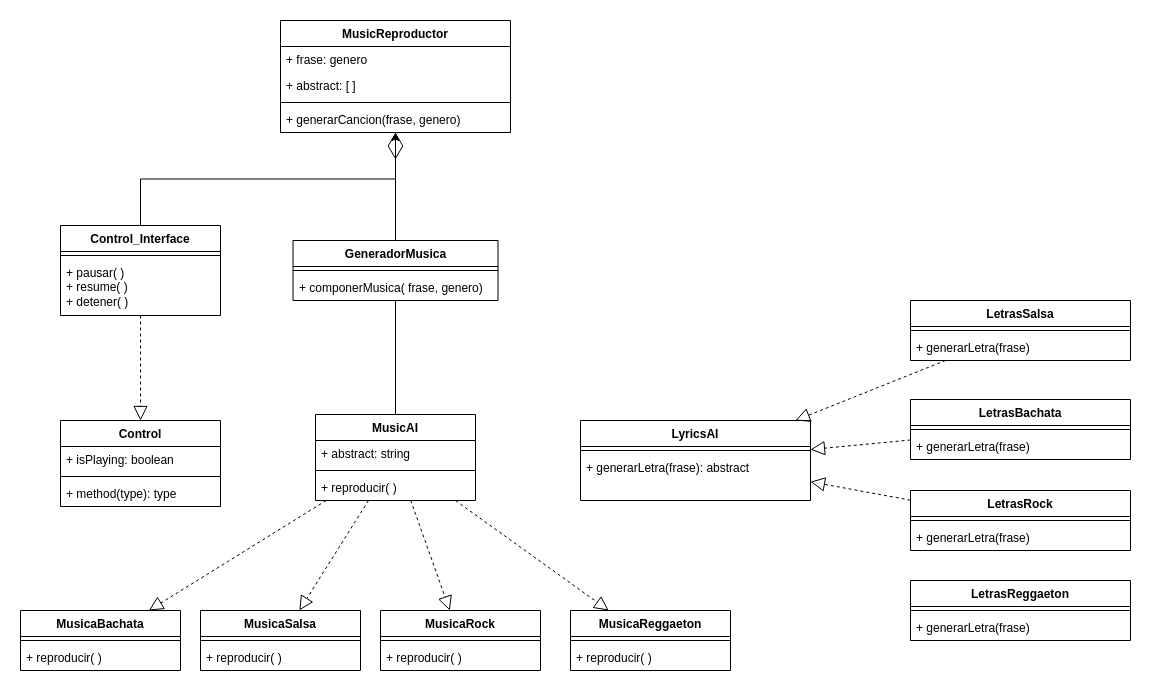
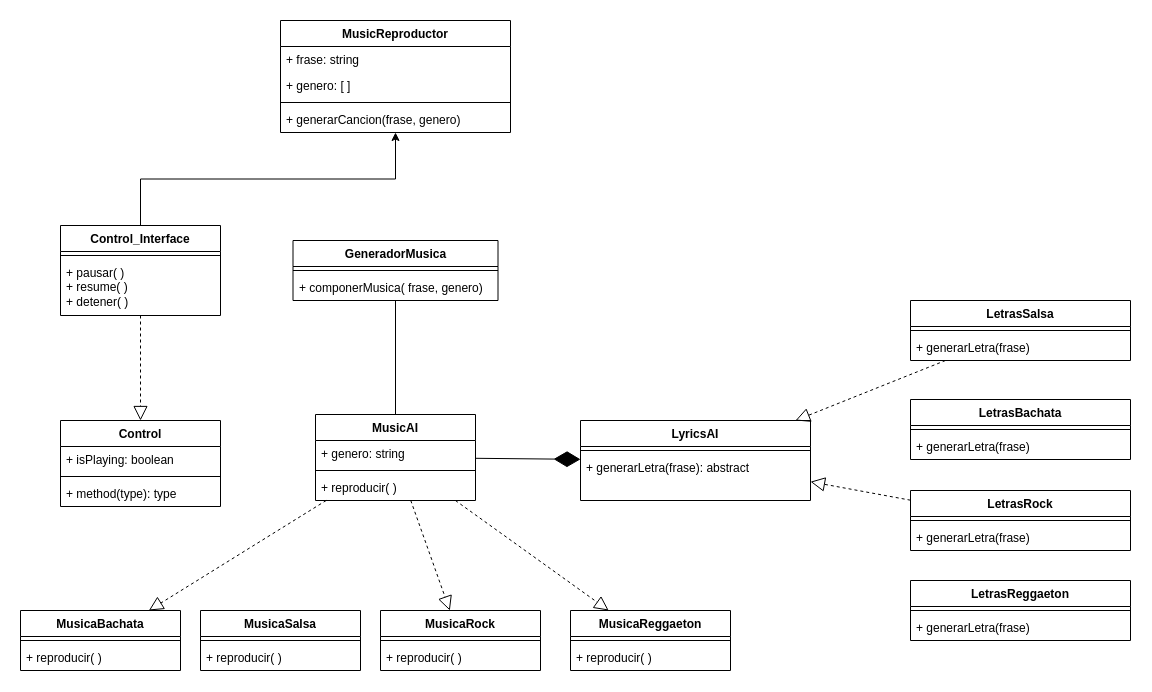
- <mxCell id="3" value="+ frase: genero" style="text;strokeColor=none;fillColor=none;align=left;verticalAlign=top;spacingLeft=4;spacingRight=4;overflow=hidden;rotatable=0;points=[[0,0.5],[1,0.5]];portConstraint=eastwest;whiteSpace=wrap;html=1;" vertex="1" parent="2"><mxGeometry y="26" width="230" height="26" as="geometry" /></mxCell>
+ <mxCell id="3" value="+ frase: string" style="text;strokeColor=none;fillColor=none;align=left;verticalAlign=top;spacingLeft=4;spacingRight=4;overflow=hidden;rotatable=0;points=[[0,0.5],[1,0.5]];portConstraint=eastwest;whiteSpace=wrap;html=1;" vertex="1" parent="2"><mxGeometry y="26" width="230" height="26" as="geometry" /></mxCell>
- <mxCell id="4" value="+ abstract: [ ]" style="text;strokeColor=none;fillColor=none;align=left;verticalAlign=top;spacingLeft=4;spacingRight=4;overflow=hidden;rotatable=0;points=[[0,0.5],[1,0.5]];portConstraint=eastwest;whiteSpace=wrap;html=1;" vertex="1" parent="2"><mxGeometry y="52" width="230" height="26" as="geometry" /></mxCell>
+ <mxCell id="4" value="+ genero: [ ]" style="text;strokeColor=none;fillColor=none;align=left;verticalAlign=top;spacingLeft=4;spacingRight=4;overflow=hidden;rotatable=0;points=[[0,0.5],[1,0.5]];portConstraint=eastwest;whiteSpace=wrap;html=1;" vertex="1" parent="2"><mxGeometry y="52" width="230" height="26" as="geometry" /></mxCell>
- <mxCell id="42" value="" style="endArrow=diamondThin;endFill=0;endSize=24;html=1;rounded=0;" edge="1" parent="1" source="39" target="2"><mxGeometry width="160" relative="1" as="geometry"><mxPoint x="490" y="330" as="sourcePoint" /><mxPoint x="650" y="330" as="targetPoint" /></mxGeometry></mxCell>
- <mxCell id="23" value="" style="endArrow=block;dashed=1;endFill=0;endSize=12;html=1;rounded=0;" edge="1" parent="1" source="13" target="7"><mxGeometry width="160" relative="1" as="geometry"><mxPoint x="955" y="370" as="sourcePoint" /><mxPoint x="805" y="430" as="targetPoint" /></mxGeometry></mxCell>
- <mxCell id="27" value="+ abstract: string" style="text;strokeColor=none;fillColor=none;align=left;verticalAlign=top;spacingLeft=4;spacingRight=4;overflow=hidden;rotatable=0;points=[[0,0.5],[1,0.5]];portConstraint=eastwest;whiteSpace=wrap;html=1;" vertex="1" parent="26"><mxGeometry y="26" width="160" height="26" as="geometry" /></mxCell>
+ <mxCell id="27" value="+ genero: string" style="text;strokeColor=none;fillColor=none;align=left;verticalAlign=top;spacingLeft=4;spacingRight=4;overflow=hidden;rotatable=0;points=[[0,0.5],[1,0.5]];portConstraint=eastwest;whiteSpace=wrap;html=1;" vertex="1" parent="26"><mxGeometry y="26" width="160" height="26" as="geometry" /></mxCell>
+ <mxCell id="25" value="" style="endArrow=diamondThin;endFill=1;endSize=24;html=1;rounded=0;" edge="1" parent="1" source="26" target="7"><mxGeometry width="160" relative="1" as="geometry"><mxPoint x="410" y="459.44" as="sourcePoint" /><mxPoint x="570" y="459.44" as="targetPoint" /></mxGeometry></mxCell>
- <mxCell id="56" value="" style="endArrow=block;dashed=1;endFill=0;endSize=12;html=1;rounded=0;" edge="1" parent="1" source="26" target="43"><mxGeometry width="160" relative="1" as="geometry"><mxPoint x="336" y="510" as="sourcePoint" /><mxPoint x="158" y="620" as="targetPoint" /></mxGeometry></mxCell>
